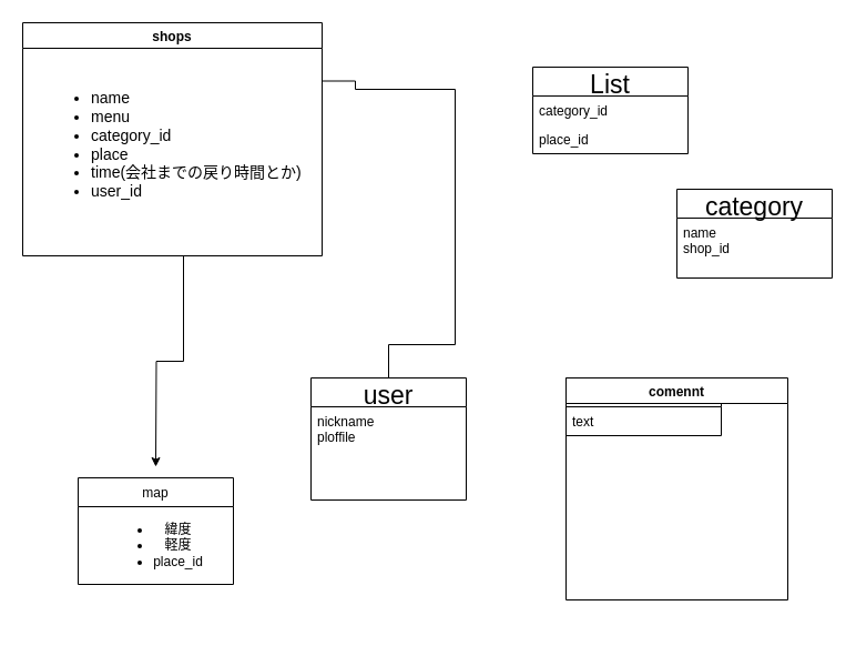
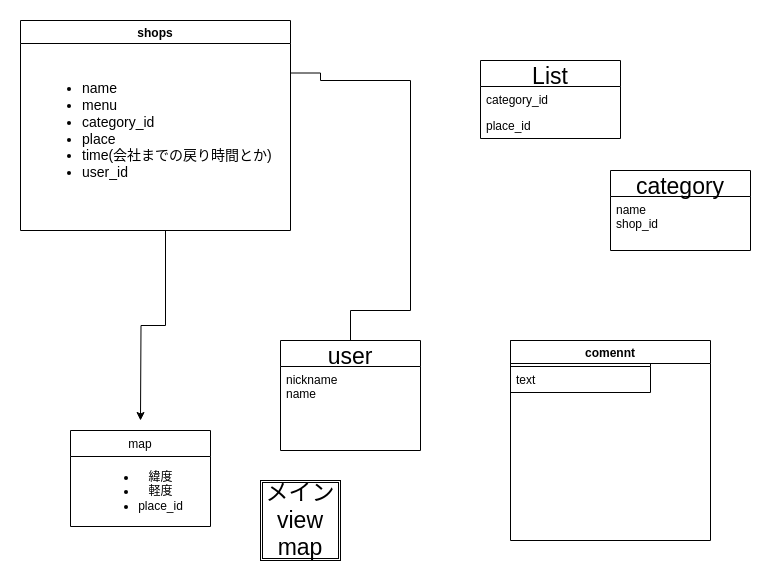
- <mxCell id="13" value="nickname&#10;ploffile&#10;&#10;&#10;" style="text;strokeColor=none;fillColor=none;align=left;verticalAlign=top;spacingLeft=4;spacingRight=4;overflow=hidden;rotatable=0;points=[[0,0.5],[1,0.5]];portConstraint=eastwest;" vertex="1" parent="12"><mxGeometry y="26" width="140" height="84" as="geometry" /></mxCell>
+ <mxCell id="13" value="nickname&#10;name&#10;&#10;&#10;" style="text;strokeColor=none;fillColor=none;align=left;verticalAlign=top;spacingLeft=4;spacingRight=4;overflow=hidden;rotatable=0;points=[[0,0.5],[1,0.5]];portConstraint=eastwest;" vertex="1" parent="12"><mxGeometry y="26" width="140" height="84" as="geometry" /></mxCell>
+ <mxCell id="19" value="メインview　map" style="shape=ext;double=1;whiteSpace=wrap;html=1;aspect=fixed;labelBackgroundColor=none;fontSize=23;align=center;" vertex="1" parent="1"><mxGeometry x="260" y="480" width="80" height="80" as="geometry" /></mxCell>
